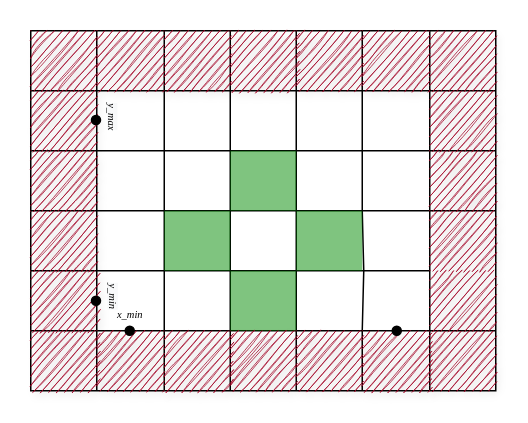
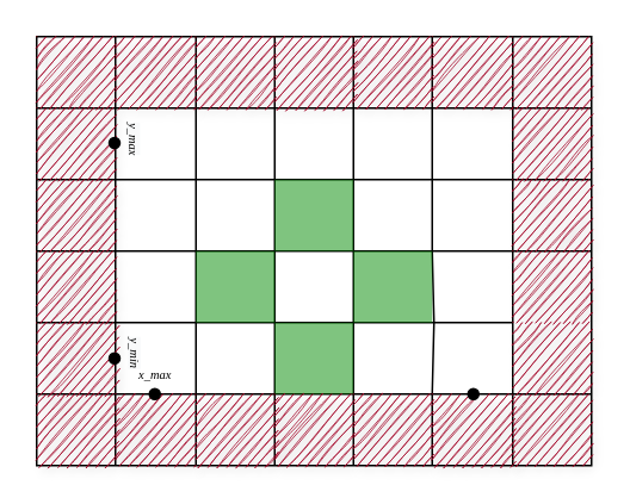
- <mxCell id="50" value="&lt;font style=&quot;font-size: 7px&quot; face=&quot;Iwona&quot;&gt;&lt;i&gt;x_min&lt;/i&gt;&lt;/font&gt;" style="text;html=1;align=center;verticalAlign=middle;resizable=0;points=[];autosize=1;" parent="1" vertex="1"><mxGeometry x="72.5" y="198" width="27" height="19" as="geometry" /></mxCell>
+ <mxCell id="50" value="&lt;font style=&quot;font-size: 7px&quot; face=&quot;Iwona&quot;&gt;&lt;i&gt;x_max&lt;/i&gt;&lt;/font&gt;" style="text;html=1;align=center;verticalAlign=middle;resizable=0;points=[];autosize=1;" parent="1" vertex="1"><mxGeometry x="72.5" y="198" width="27" height="19" as="geometry" /></mxCell>
